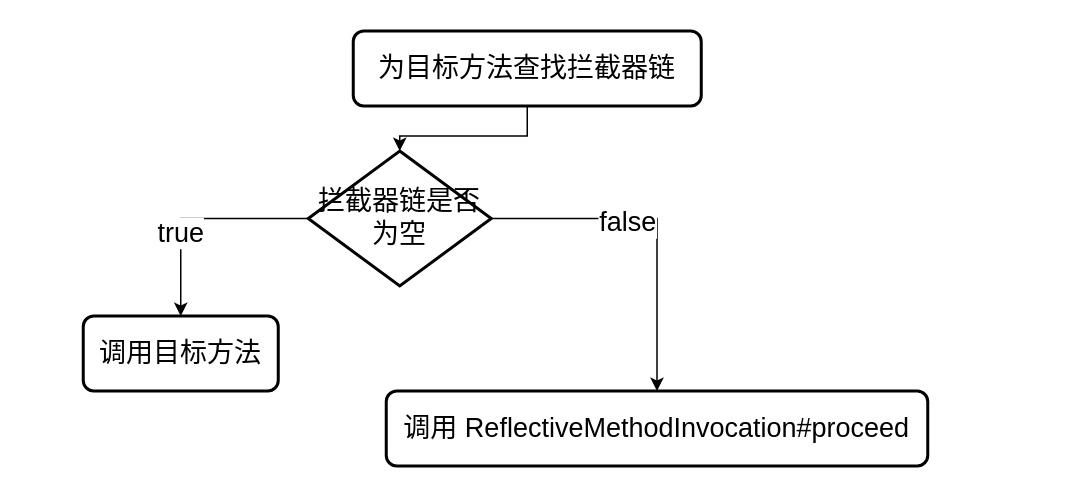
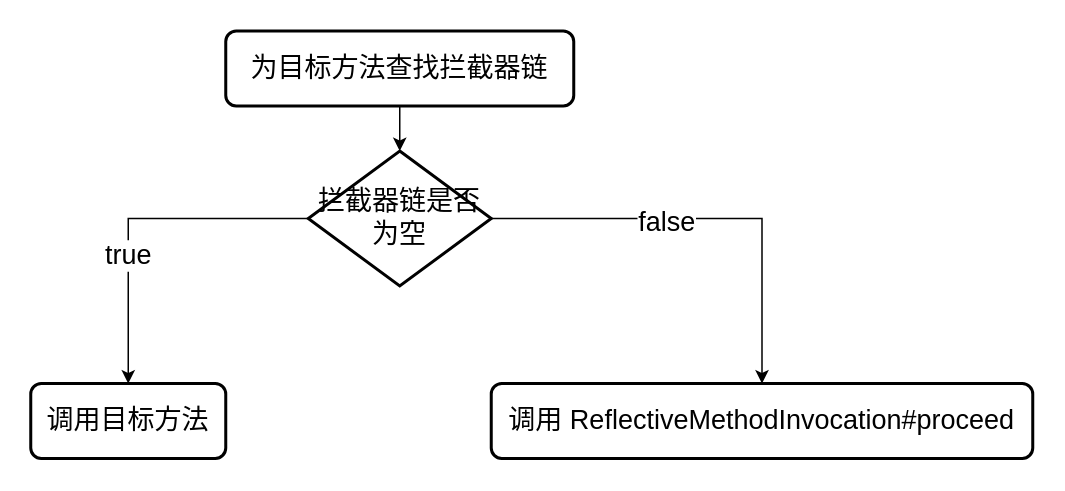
- <mxCell id="3" value="为目标方法查找拦截器链" style="rounded=1;whiteSpace=wrap;html=1;absoluteArcSize=1;arcSize=14;strokeWidth=2;fontSize=18;" vertex="1" parent="1"><mxGeometry x="235" y="20" width="232" height="50" as="geometry" /></mxCell>
+ <mxCell id="3" value="为目标方法查找拦截器链" style="rounded=1;whiteSpace=wrap;html=1;absoluteArcSize=1;arcSize=14;strokeWidth=2;fontSize=18;" vertex="1" parent="1"><mxGeometry x="150" y="20" width="232" height="50" as="geometry" /></mxCell>
- <mxCell id="8" value="调用目标方法" style="rounded=1;whiteSpace=wrap;html=1;absoluteArcSize=1;arcSize=14;strokeWidth=2;fontSize=18;" vertex="1" parent="1"><mxGeometry x="55" y="210" width="130" height="50" as="geometry" /></mxCell>
+ <mxCell id="8" value="调用目标方法" style="rounded=1;whiteSpace=wrap;html=1;absoluteArcSize=1;arcSize=14;strokeWidth=2;fontSize=18;" vertex="1" parent="1"><mxGeometry x="20" y="255" width="130" height="50" as="geometry" /></mxCell>
- <mxCell id="9" value="调用 ReflectiveMethodInvocation#proceed" style="rounded=1;whiteSpace=wrap;html=1;absoluteArcSize=1;arcSize=14;strokeWidth=2;fontSize=18;" vertex="1" parent="1"><mxGeometry x="257" y="260" width="361" height="50" as="geometry" /></mxCell>
+ <mxCell id="9" value="调用 ReflectiveMethodInvocation#proceed" style="rounded=1;whiteSpace=wrap;html=1;absoluteArcSize=1;arcSize=14;strokeWidth=2;fontSize=18;" vertex="1" parent="1"><mxGeometry x="327" y="255" width="361" height="50" as="geometry" /></mxCell>
